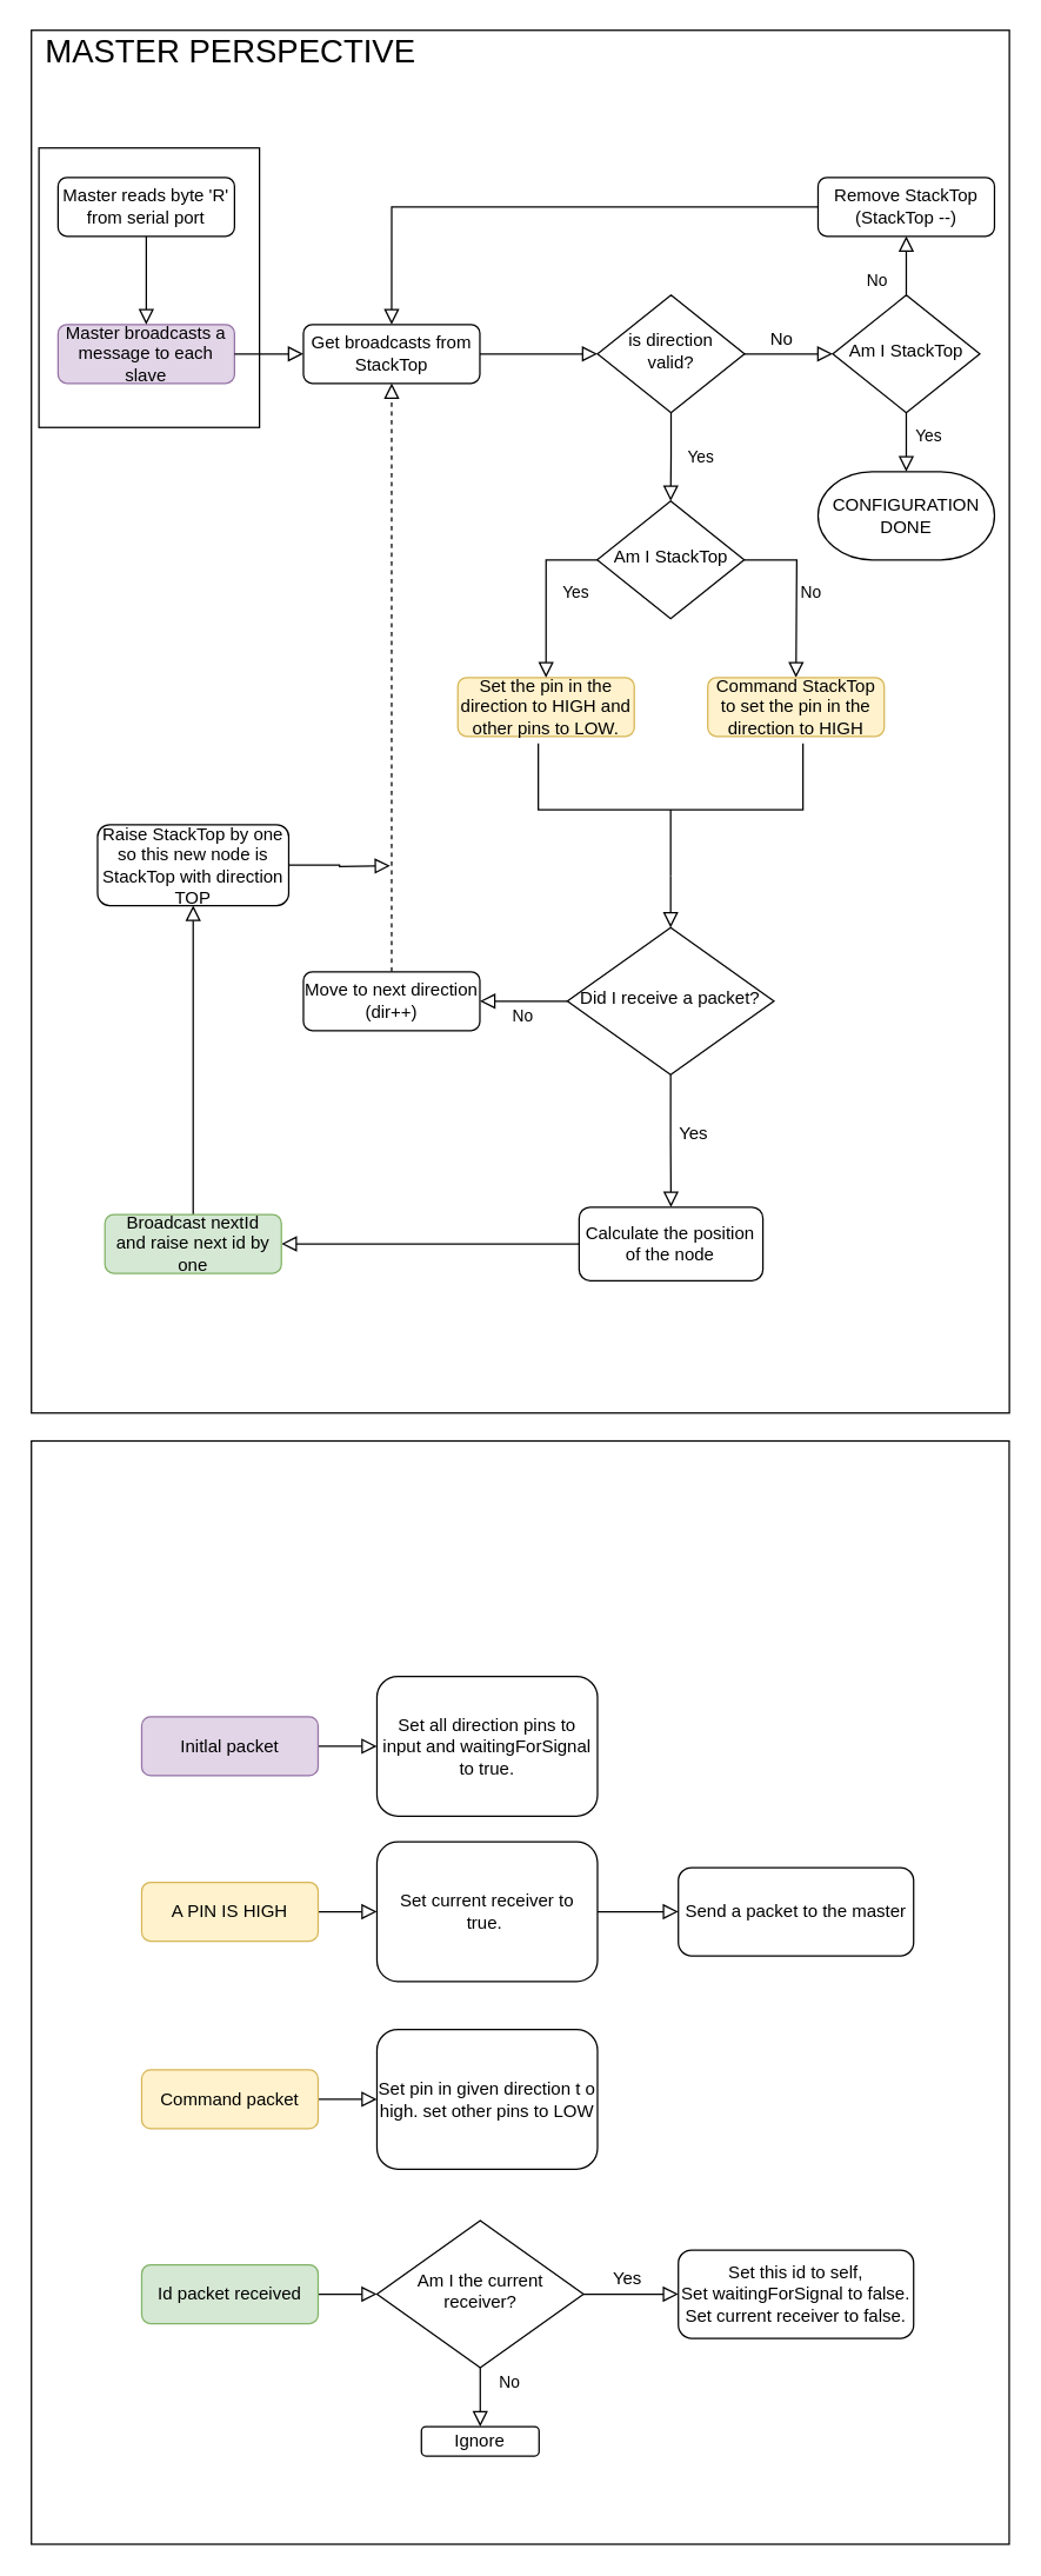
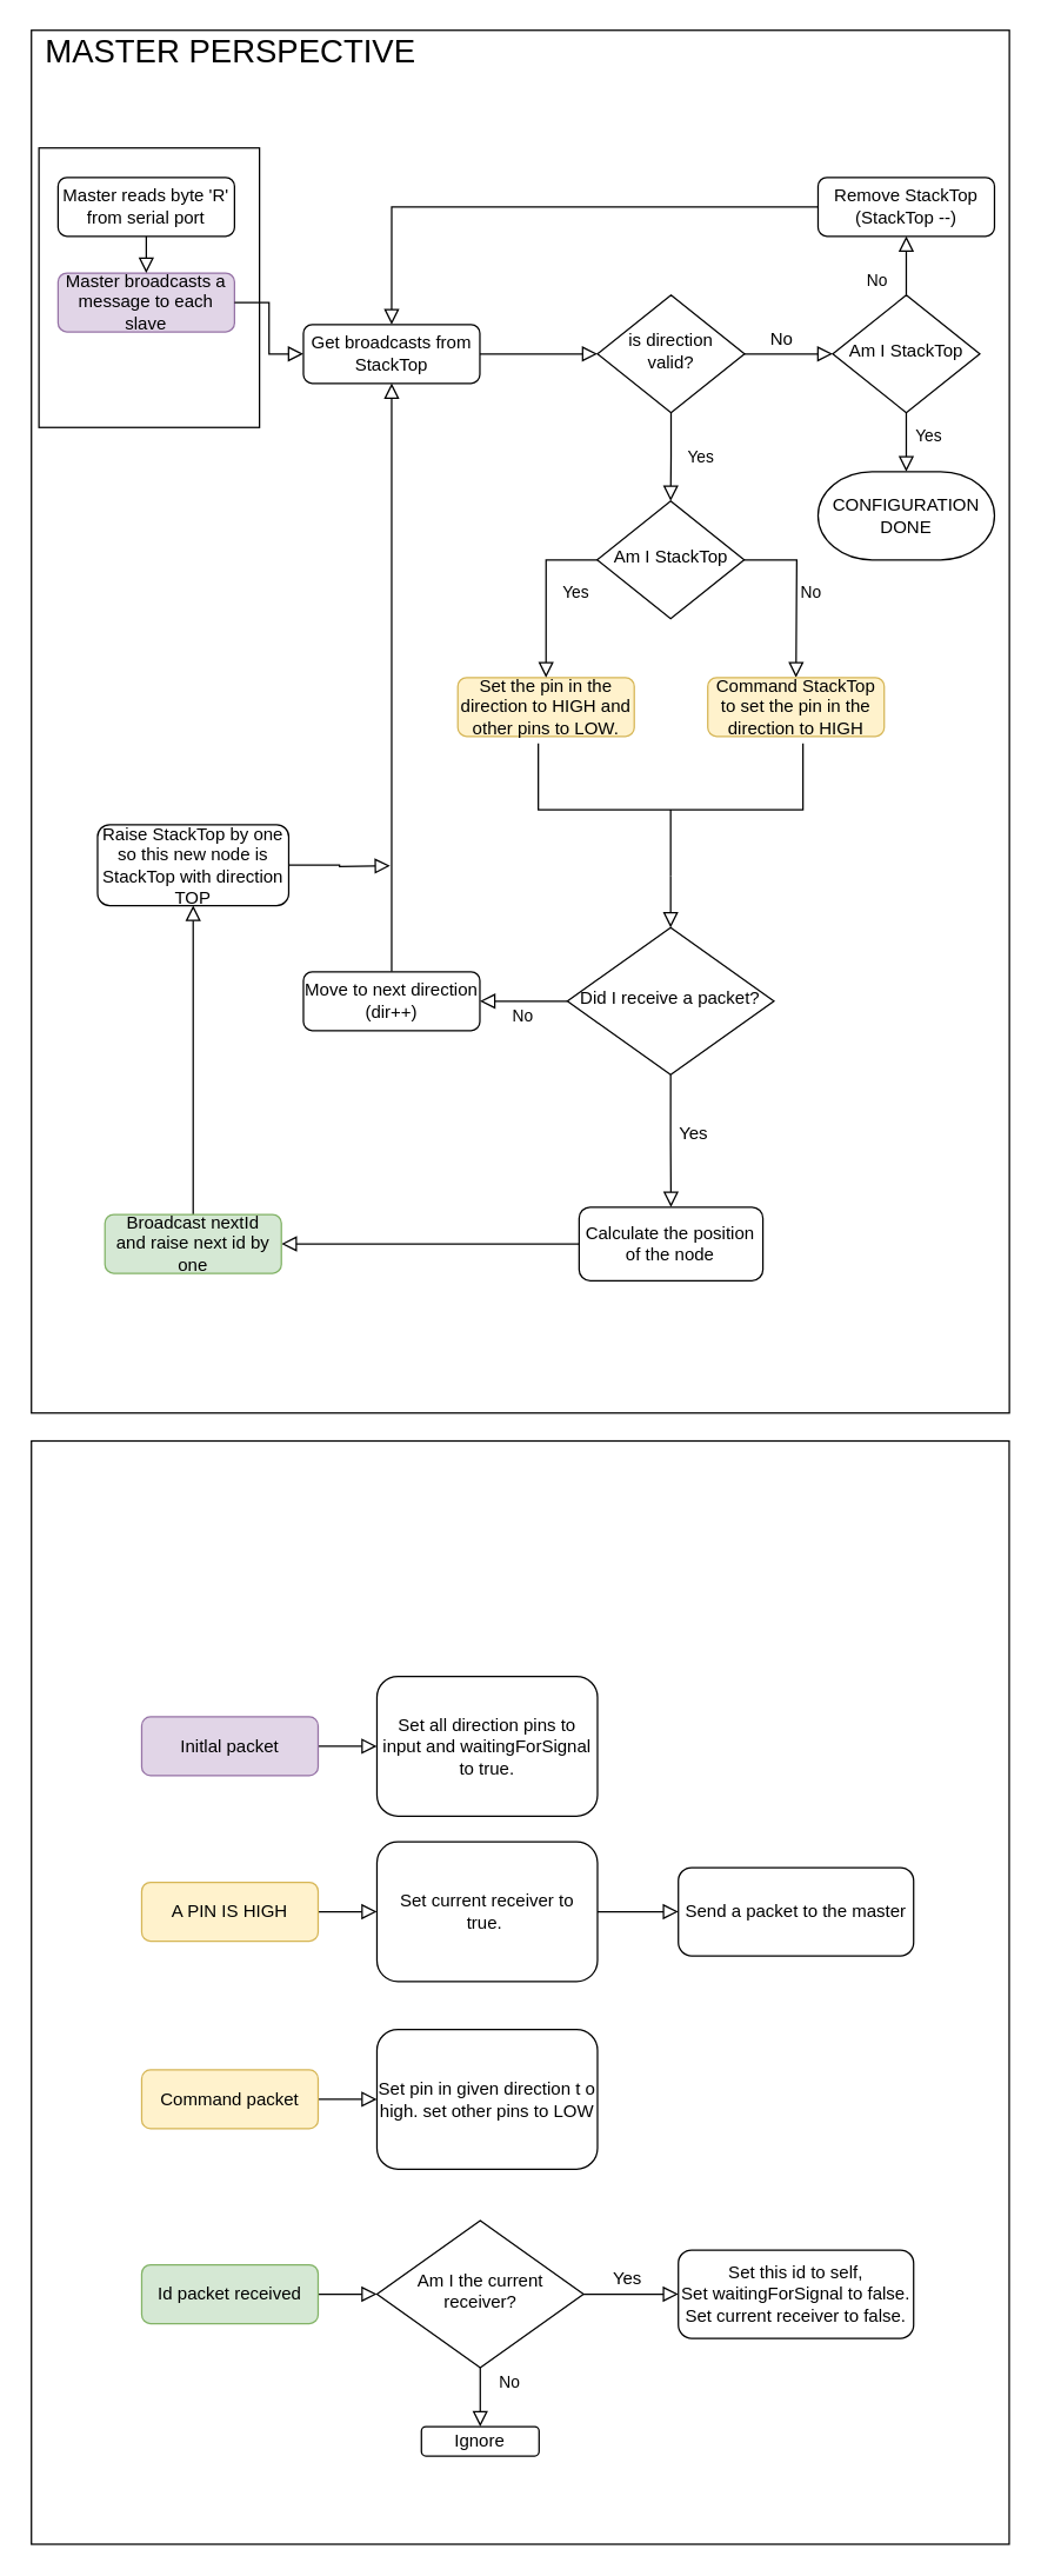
- <mxCell id="4" value="Master broadcasts a message to each slave" style="rounded=1;whiteSpace=wrap;html=1;fontSize=12;glass=0;strokeWidth=1;shadow=0;fillColor=#e1d5e7;strokeColor=#9673a6;" parent="1" vertex="1"><mxGeometry x="39" y="220" width="120" height="40" as="geometry" /></mxCell>
+ <mxCell id="4" value="Master broadcasts a message to each slave" style="rounded=1;whiteSpace=wrap;html=1;fontSize=12;glass=0;strokeWidth=1;shadow=0;fillColor=#e1d5e7;strokeColor=#9673a6;" parent="1" vertex="1"><mxGeometry x="39" y="185" width="120" height="40" as="geometry" /></mxCell>
- <mxCell id="20" style="edgeStyle=orthogonalEdgeStyle;rounded=0;orthogonalLoop=1;jettySize=auto;html=1;exitX=0.5;exitY=0;exitDx=0;exitDy=0;entryX=0.5;entryY=1;entryDx=0;entryDy=0;fontSize=17;endArrow=block;endFill=0;endSize=8;dashed=1;" parent="1" source="21" target="15" edge="1"><mxGeometry relative="1" as="geometry" /></mxCell>
+ <mxCell id="20" style="edgeStyle=orthogonalEdgeStyle;rounded=0;orthogonalLoop=1;jettySize=auto;html=1;exitX=0.5;exitY=0;exitDx=0;exitDy=0;entryX=0.5;entryY=1;entryDx=0;entryDy=0;fontSize=17;endArrow=block;endFill=0;endSize=8;" parent="1" source="21" target="15" edge="1"><mxGeometry relative="1" as="geometry" /></mxCell>
